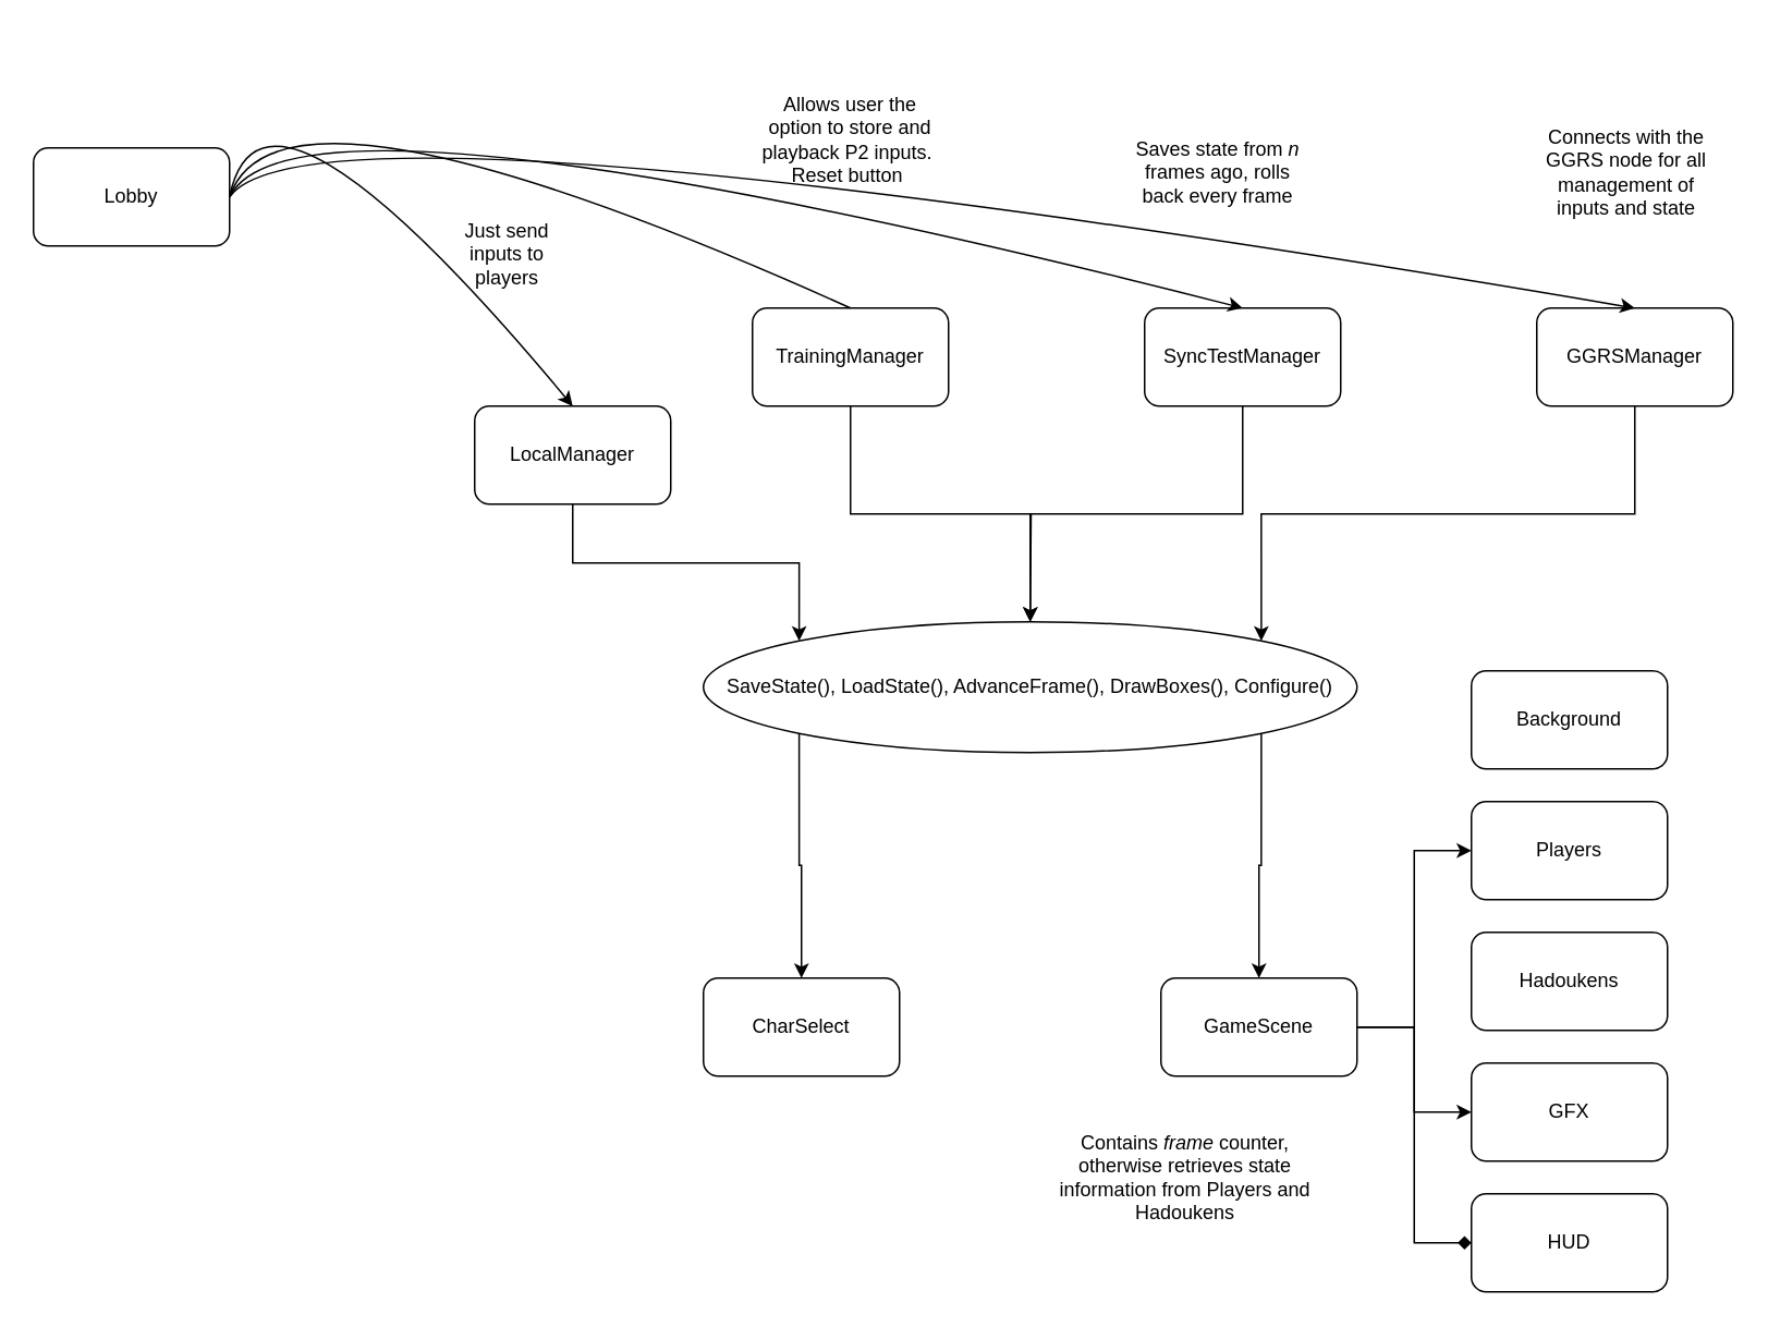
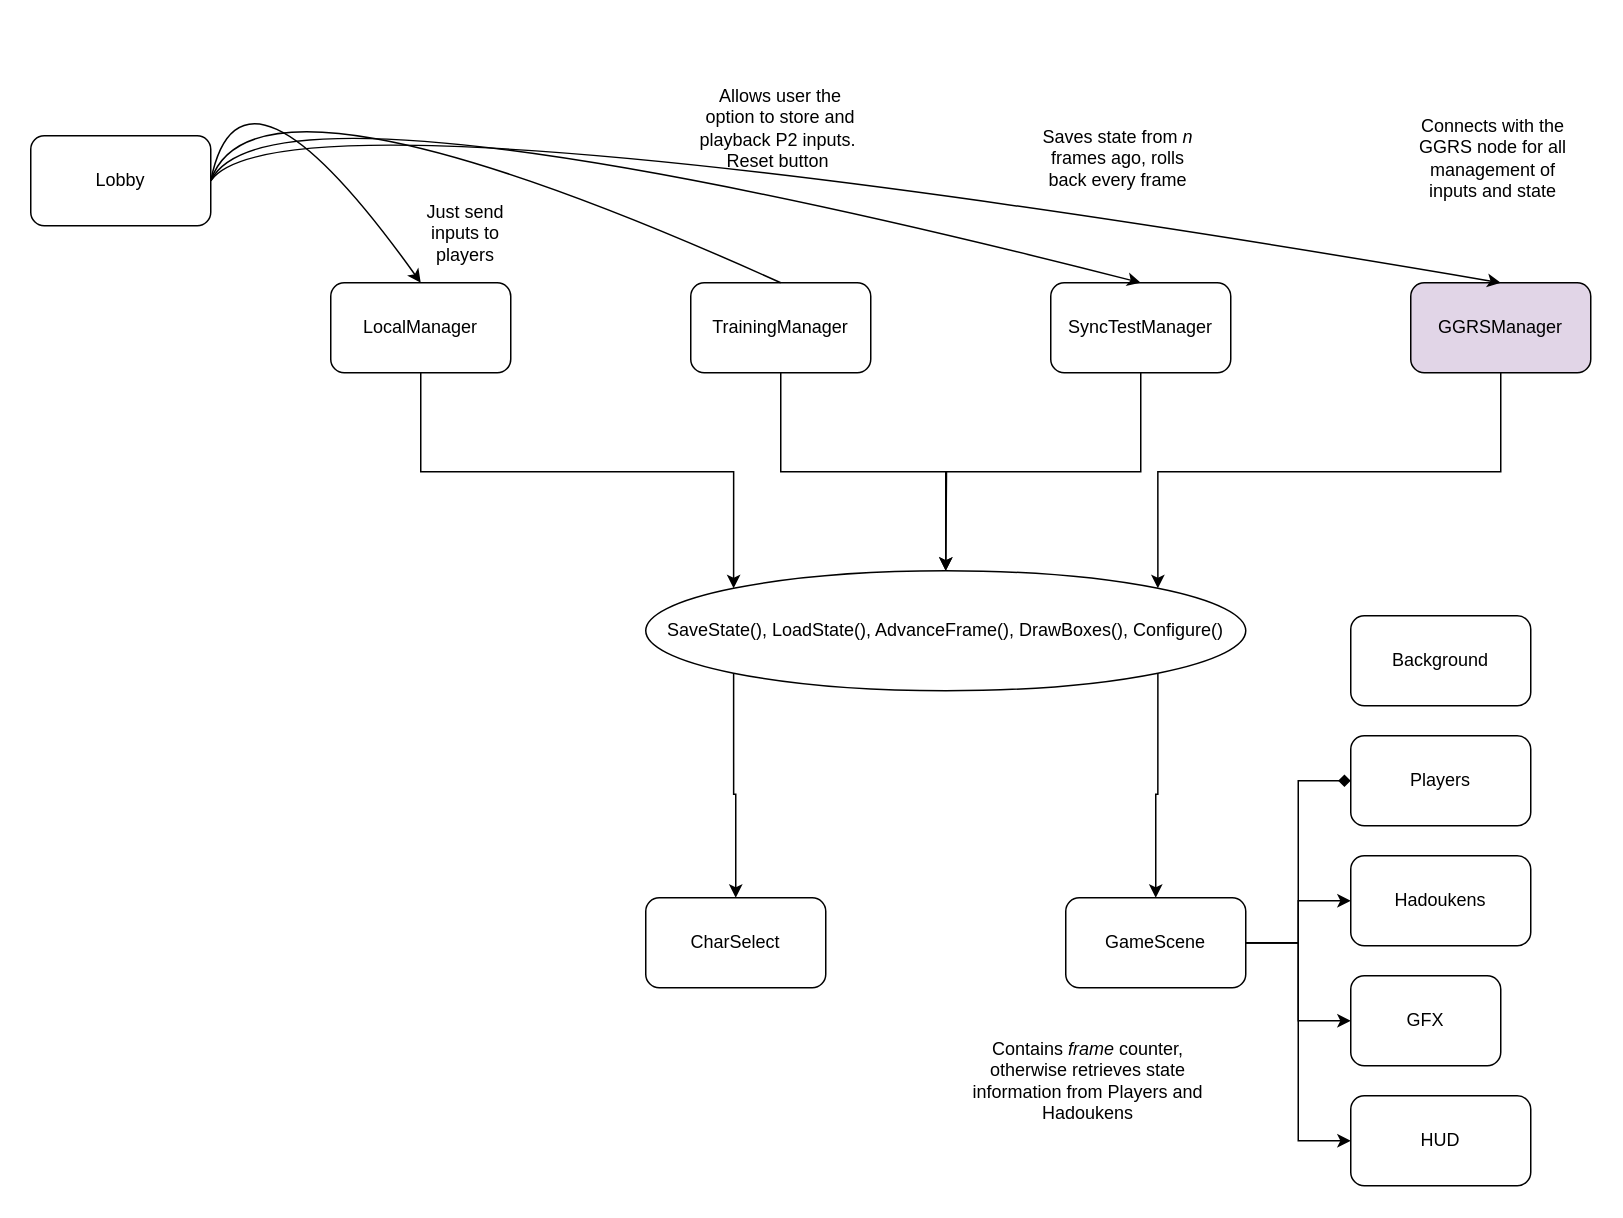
- <mxCell id="10" value="GGRSManager" style="rounded=1;whiteSpace=wrap;html=1;" vertex="1" parent="1"><mxGeometry x="940" y="188" width="120" height="60" as="geometry" /></mxCell>
+ <mxCell id="10" value="GGRSManager" style="rounded=1;whiteSpace=wrap;html=1;fillColor=#e1d5e7;" vertex="1" parent="1"><mxGeometry x="940" y="188" width="120" height="60" as="geometry" /></mxCell>
- <mxCell id="4" value="LocalManager" style="rounded=1;whiteSpace=wrap;html=1;" vertex="1" parent="1"><mxGeometry x="290" y="248" width="120" height="60" as="geometry" /></mxCell>
+ <mxCell id="4" value="LocalManager" style="rounded=1;whiteSpace=wrap;html=1;" vertex="1" parent="1"><mxGeometry x="220" y="188" width="120" height="60" as="geometry" /></mxCell>
- <mxCell id="12" style="edgeStyle=orthogonalEdgeStyle;rounded=0;orthogonalLoop=1;jettySize=auto;html=1;exitX=1;exitY=0.5;exitDx=0;exitDy=0;entryX=0;entryY=0.5;entryDx=0;entryDy=0;" edge="1" parent="1" source="16" target="30"><mxGeometry relative="1" as="geometry" /></mxCell>
+ <mxCell id="12" style="edgeStyle=orthogonalEdgeStyle;rounded=0;orthogonalLoop=1;jettySize=auto;html=1;exitX=1;exitY=0.5;exitDx=0;exitDy=0;entryX=0;entryY=0.5;entryDx=0;entryDy=0;endArrow=diamond;" edge="1" parent="1" source="16" target="30"><mxGeometry relative="1" as="geometry" /></mxCell>
+ <mxCell id="13" style="edgeStyle=orthogonalEdgeStyle;rounded=0;orthogonalLoop=1;jettySize=auto;html=1;exitX=1;exitY=0.5;exitDx=0;exitDy=0;entryX=0;entryY=0.5;entryDx=0;entryDy=0;" edge="1" parent="1" source="16" target="31"><mxGeometry relative="1" as="geometry" /></mxCell>
- <mxCell id="29" value="GFX" style="rounded=1;whiteSpace=wrap;html=1;" vertex="1" parent="1"><mxGeometry x="900" y="650" width="120" height="60" as="geometry" /></mxCell>
+ <mxCell id="29" value="GFX" style="rounded=1;whiteSpace=wrap;html=1;" vertex="1" parent="1"><mxGeometry x="900" y="650" width="100" height="60" as="geometry" /></mxCell>
- <mxCell id="15" style="edgeStyle=orthogonalEdgeStyle;rounded=0;orthogonalLoop=1;jettySize=auto;html=1;exitX=1;exitY=0.5;exitDx=0;exitDy=0;entryX=0;entryY=0.5;entryDx=0;entryDy=0;endArrow=diamond;" edge="1" parent="1" source="16" target="33"><mxGeometry relative="1" as="geometry" /></mxCell>
+ <mxCell id="15" style="edgeStyle=orthogonalEdgeStyle;rounded=0;orthogonalLoop=1;jettySize=auto;html=1;exitX=1;exitY=0.5;exitDx=0;exitDy=0;entryX=0;entryY=0.5;entryDx=0;entryDy=0;" edge="1" parent="1" source="16" target="33"><mxGeometry relative="1" as="geometry" /></mxCell>
